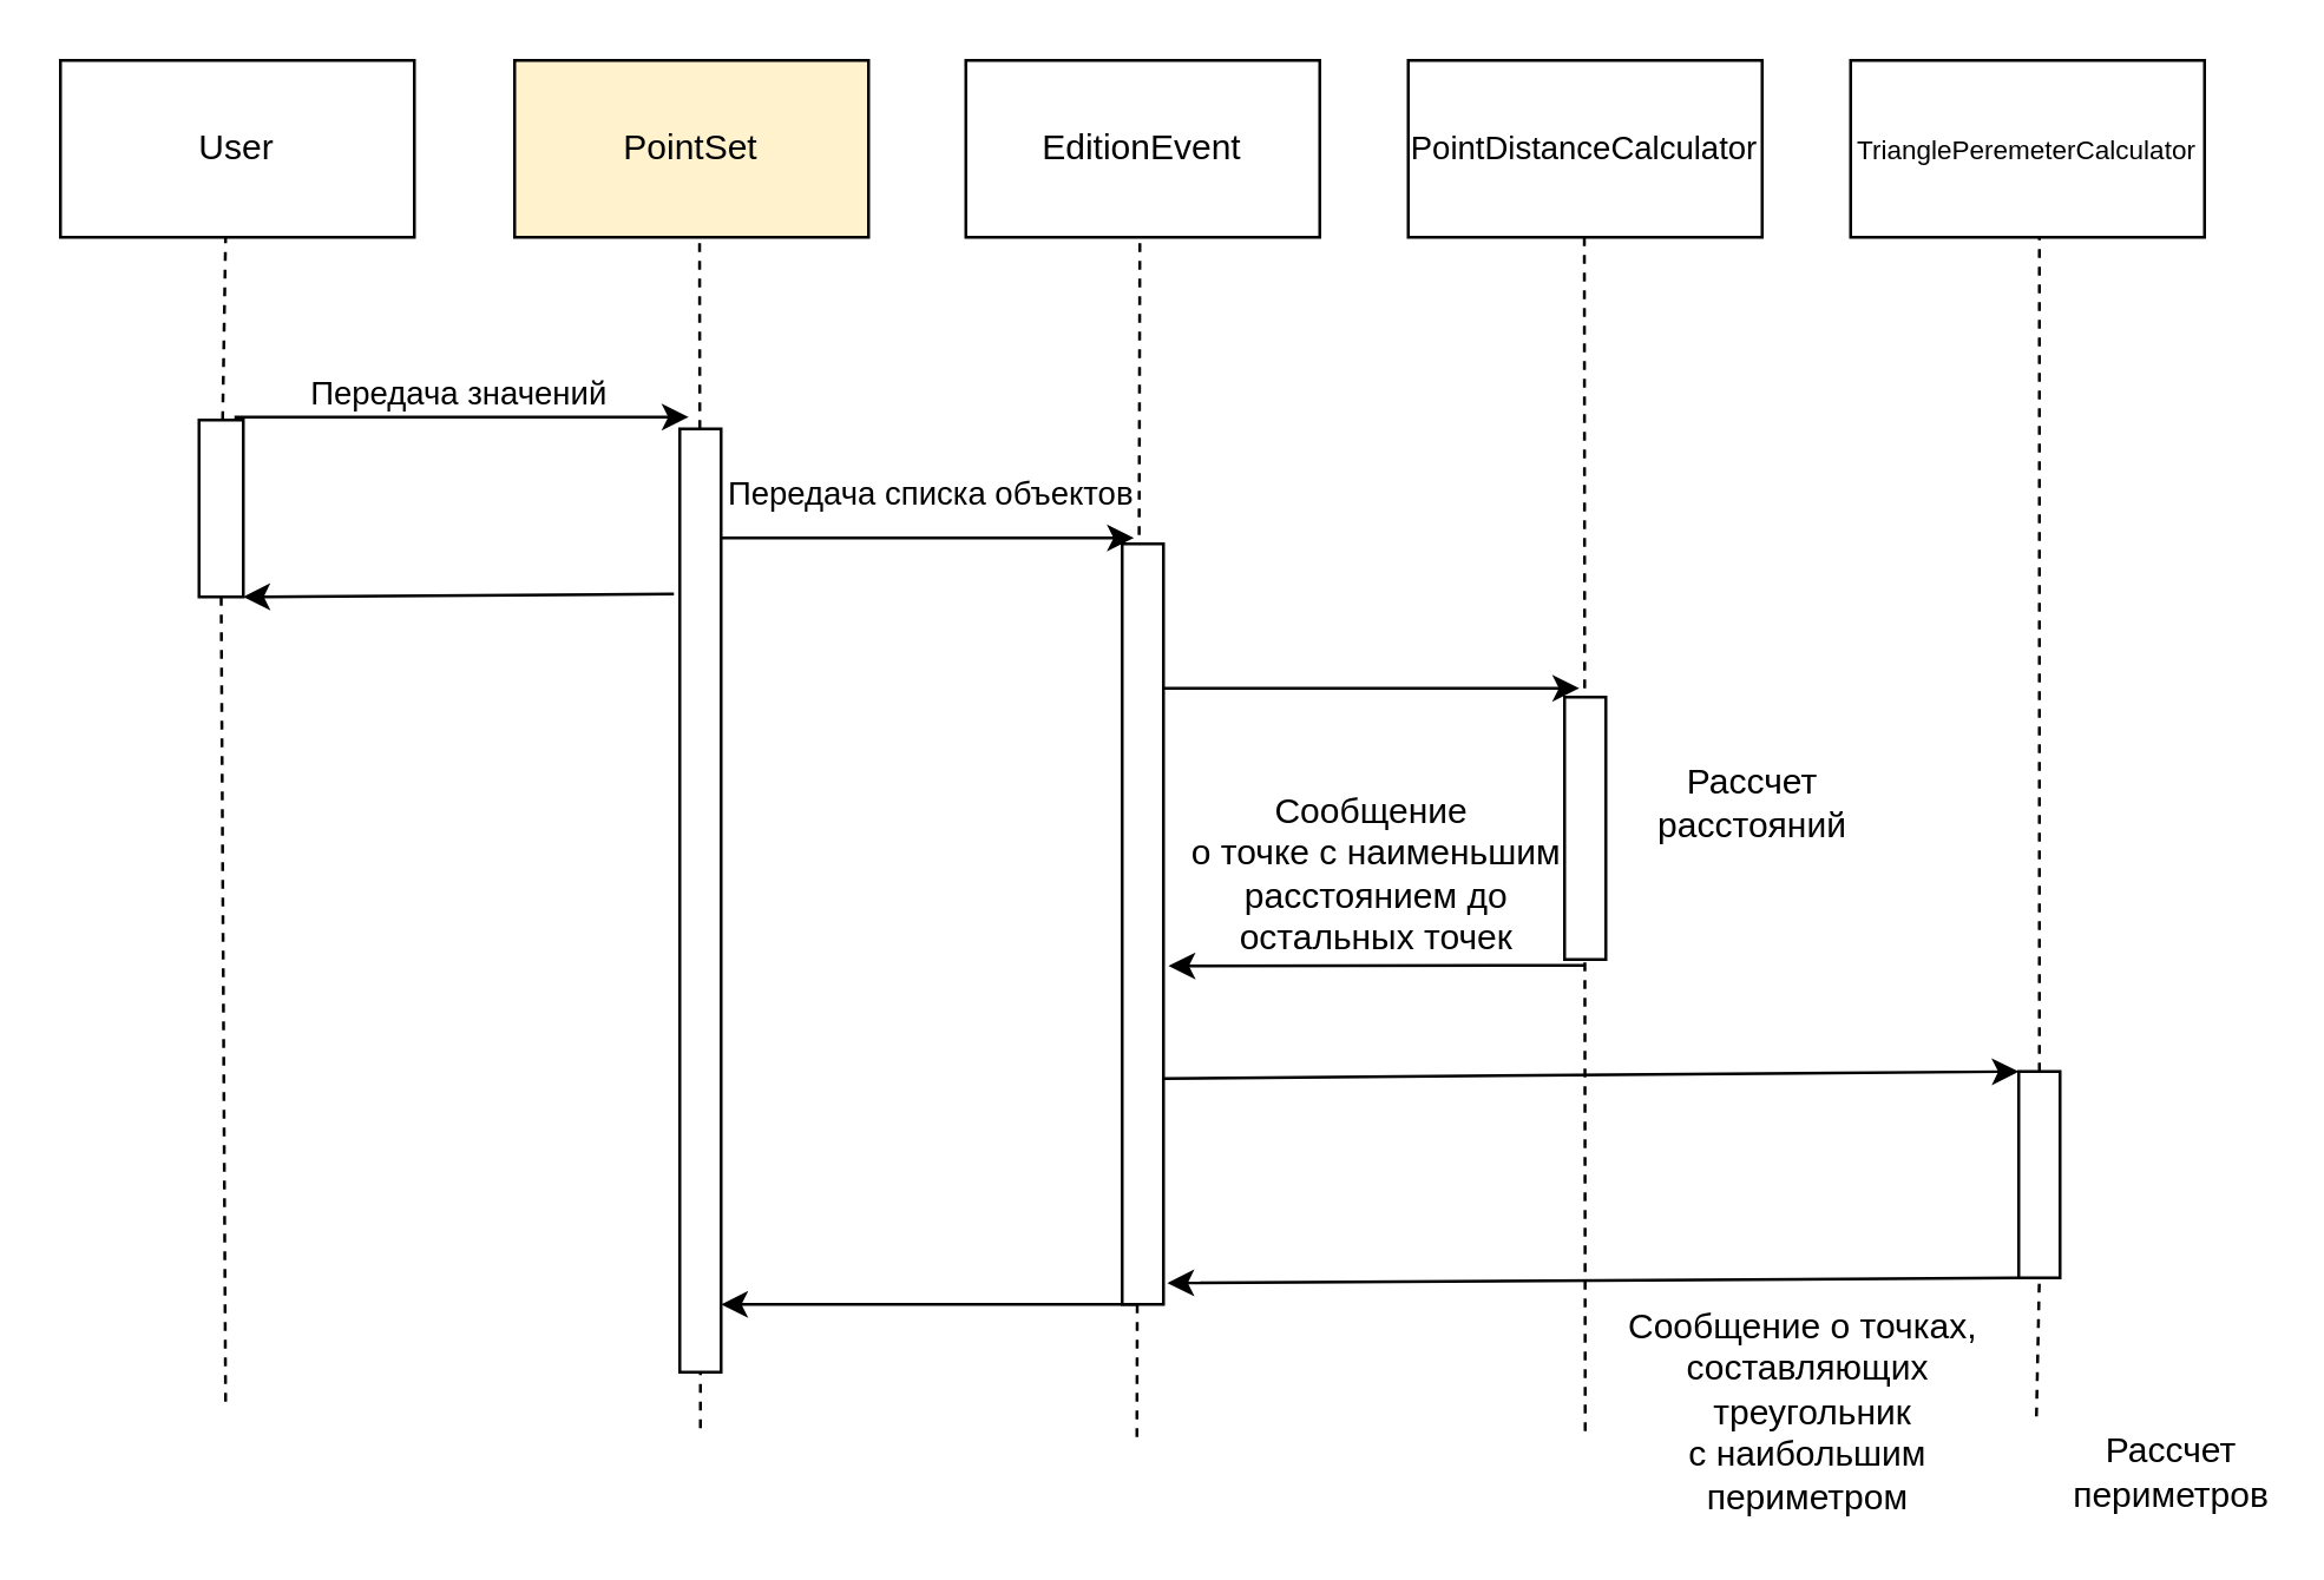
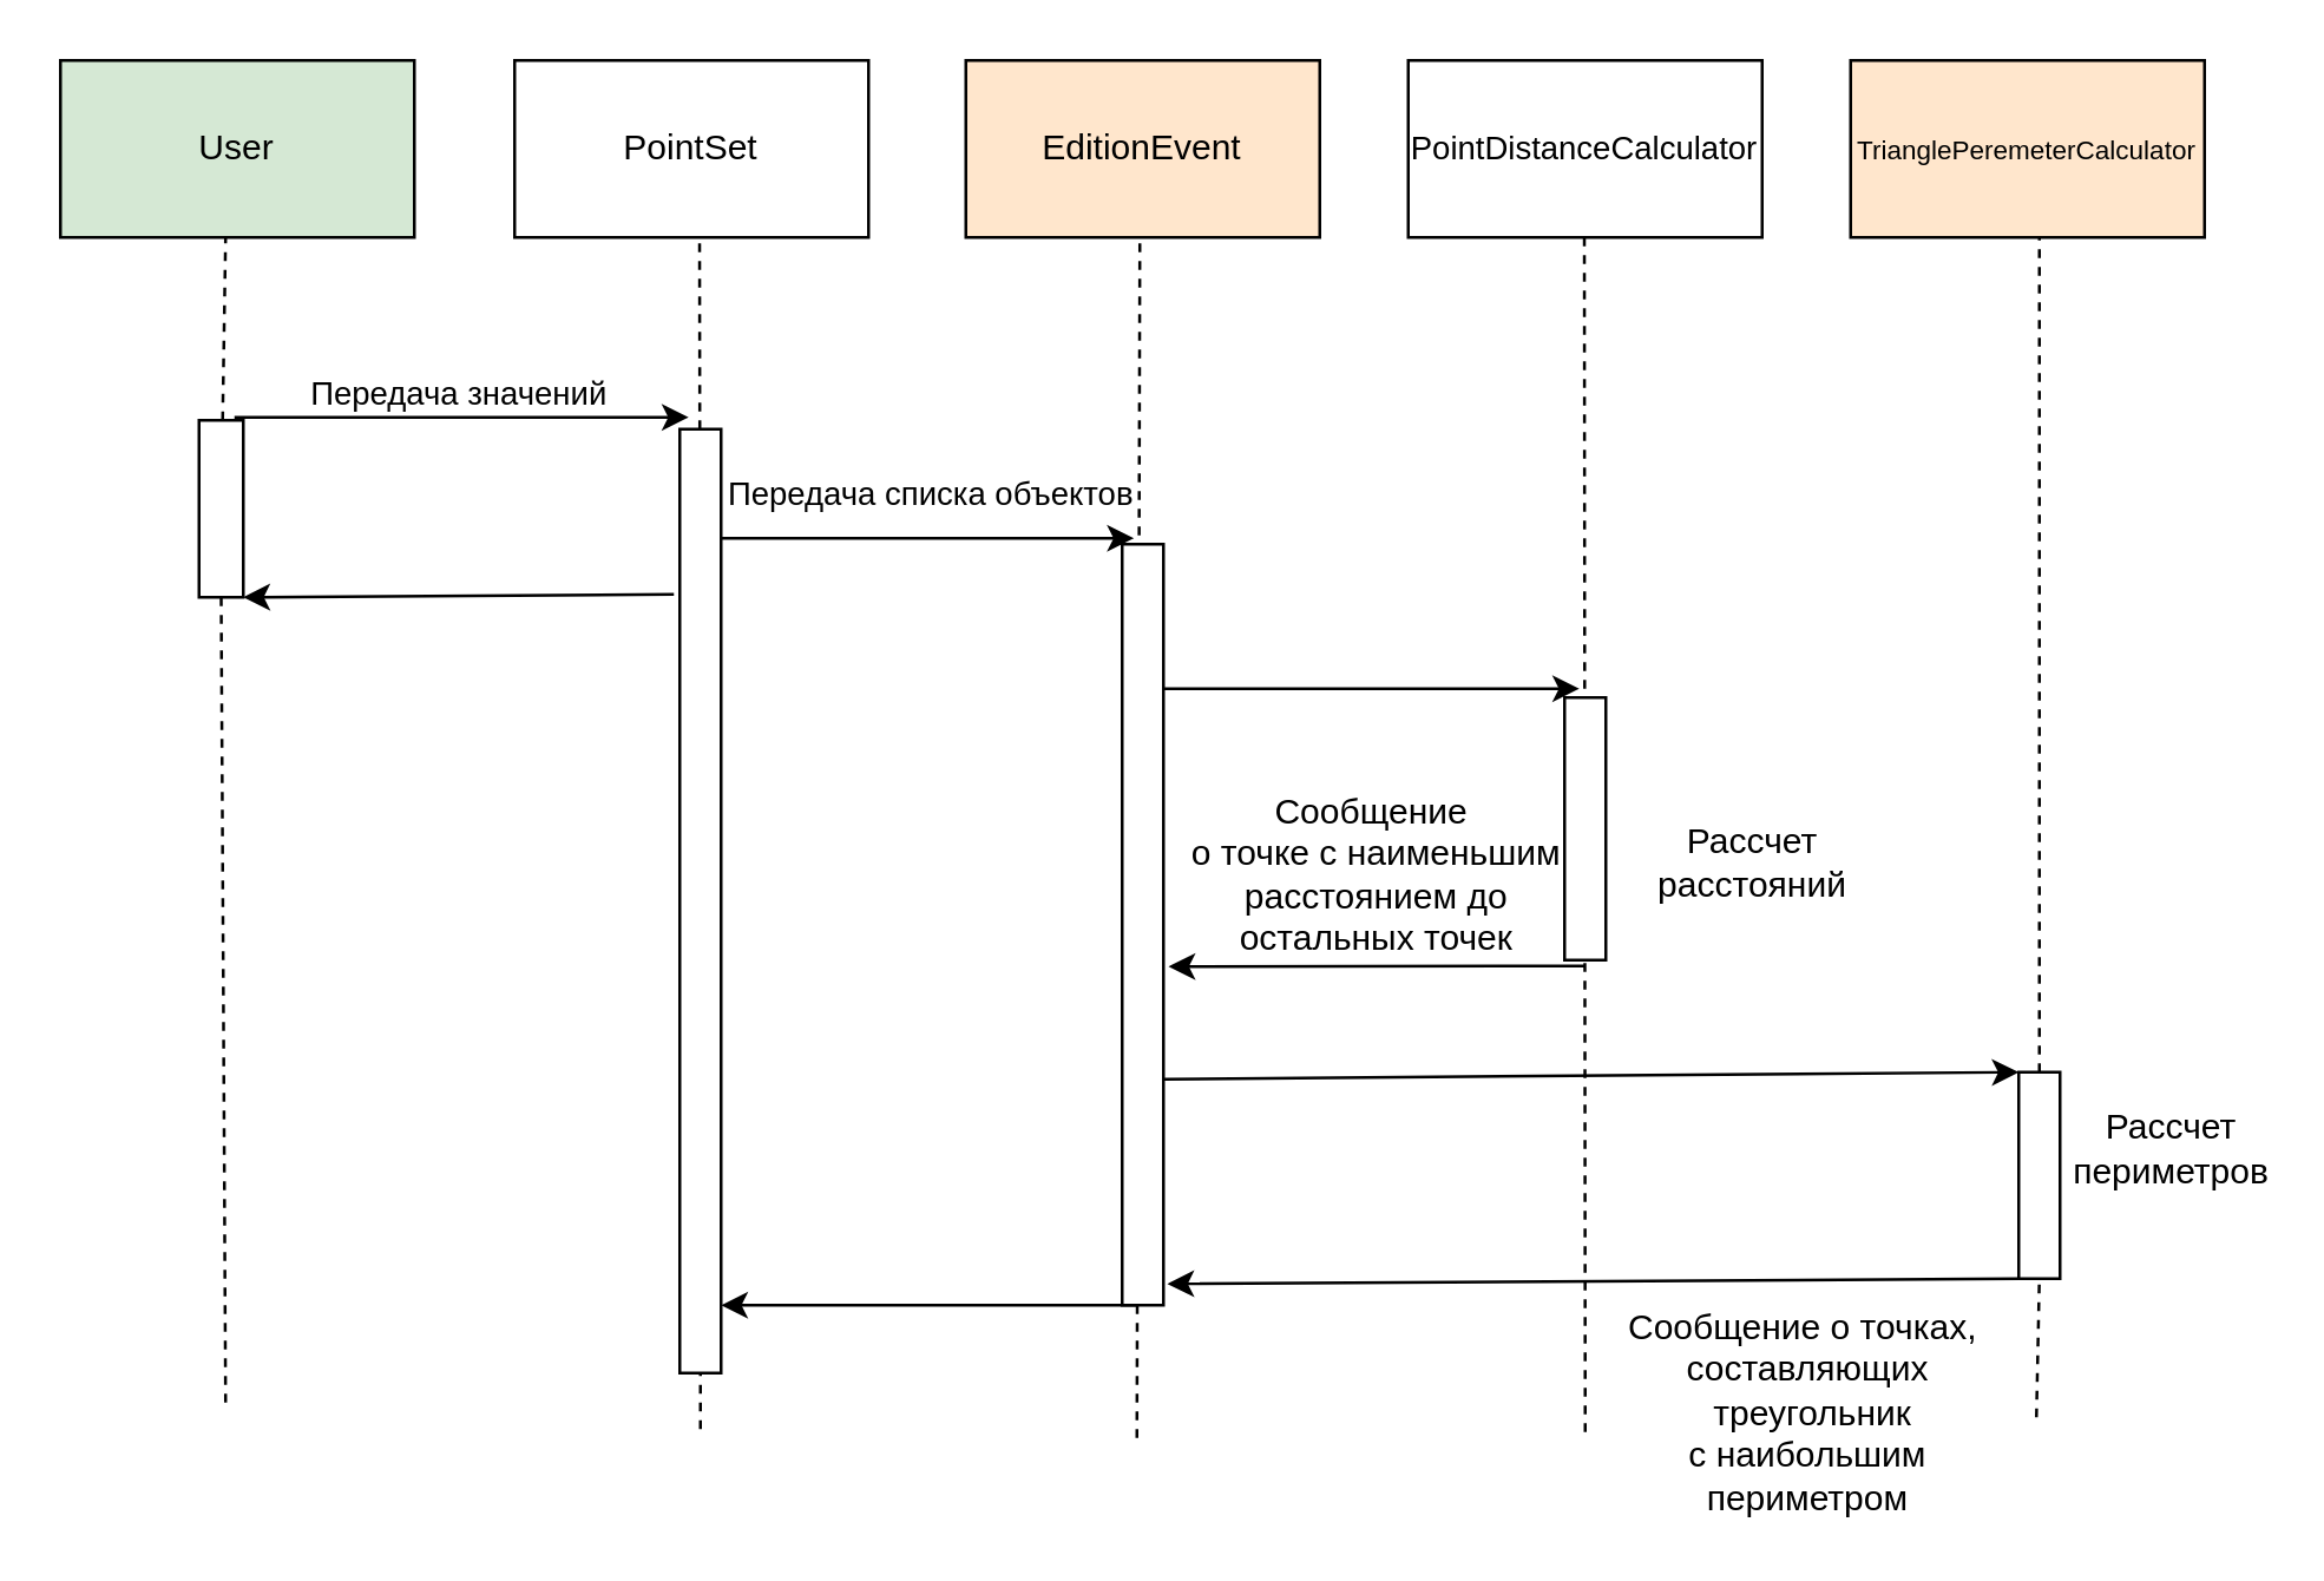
- <mxCell id="2" value="User" style="rounded=0;whiteSpace=wrap;html=1;" parent="1" vertex="1"><mxGeometry x="20" y="20" width="120" height="60" as="geometry" /></mxCell>
+ <mxCell id="2" value="User" style="rounded=0;whiteSpace=wrap;html=1;fillColor=#d5e8d4;" parent="1" vertex="1"><mxGeometry x="20" y="20" width="120" height="60" as="geometry" /></mxCell>
- <mxCell id="3" value="PointSet" style="rounded=0;whiteSpace=wrap;html=1;fillColor=#fff2cc;" parent="1" vertex="1"><mxGeometry x="174" y="20" width="120" height="60" as="geometry" /></mxCell>
+ <mxCell id="3" value="PointSet" style="rounded=0;whiteSpace=wrap;html=1;" parent="1" vertex="1"><mxGeometry x="174" y="20" width="120" height="60" as="geometry" /></mxCell>
- <mxCell id="4" value="EditionEvent" style="rounded=0;whiteSpace=wrap;html=1;" parent="1" vertex="1"><mxGeometry x="327" y="20" width="120" height="60" as="geometry" /></mxCell>
+ <mxCell id="4" value="EditionEvent" style="rounded=0;whiteSpace=wrap;html=1;fillColor=#ffe6cc;" parent="1" vertex="1"><mxGeometry x="327" y="20" width="120" height="60" as="geometry" /></mxCell>
- <mxCell id="6" value="&lt;font style=&quot;font-size: 9px;&quot;&gt;TrianglePeremeterCalculator&lt;/font&gt;" style="rounded=0;whiteSpace=wrap;html=1;" parent="1" vertex="1"><mxGeometry x="627" y="20" width="120" height="60" as="geometry" /></mxCell>
+ <mxCell id="6" value="&lt;font style=&quot;font-size: 9px;&quot;&gt;TrianglePeremeterCalculator&lt;/font&gt;" style="rounded=0;whiteSpace=wrap;html=1;fillColor=#ffe6cc;" parent="1" vertex="1"><mxGeometry x="627" y="20" width="120" height="60" as="geometry" /></mxCell>
- <mxCell id="30" value="Рассчет расстояний" style="text;html=1;align=center;verticalAlign=middle;whiteSpace=wrap;rounded=0;" parent="1" vertex="1"><mxGeometry x="564" y="257" width="60" height="30" as="geometry" /></mxCell>
+ <mxCell id="30" value="Рассчет расстояний" style="text;html=1;align=center;verticalAlign=middle;whiteSpace=wrap;rounded=0;" parent="1" vertex="1"><mxGeometry x="564" y="277" width="60" height="30" as="geometry" /></mxCell>
- <mxCell id="32" value="Рассчет периметров" style="text;html=1;align=center;verticalAlign=middle;whiteSpace=wrap;rounded=0;" parent="1" vertex="1"><mxGeometry x="706" y="484" width="60" height="30" as="geometry" /></mxCell>
+ <mxCell id="32" value="Рассчет периметров" style="text;html=1;align=center;verticalAlign=middle;whiteSpace=wrap;rounded=0;" parent="1" vertex="1"><mxGeometry x="706" y="374" width="60" height="30" as="geometry" /></mxCell>
